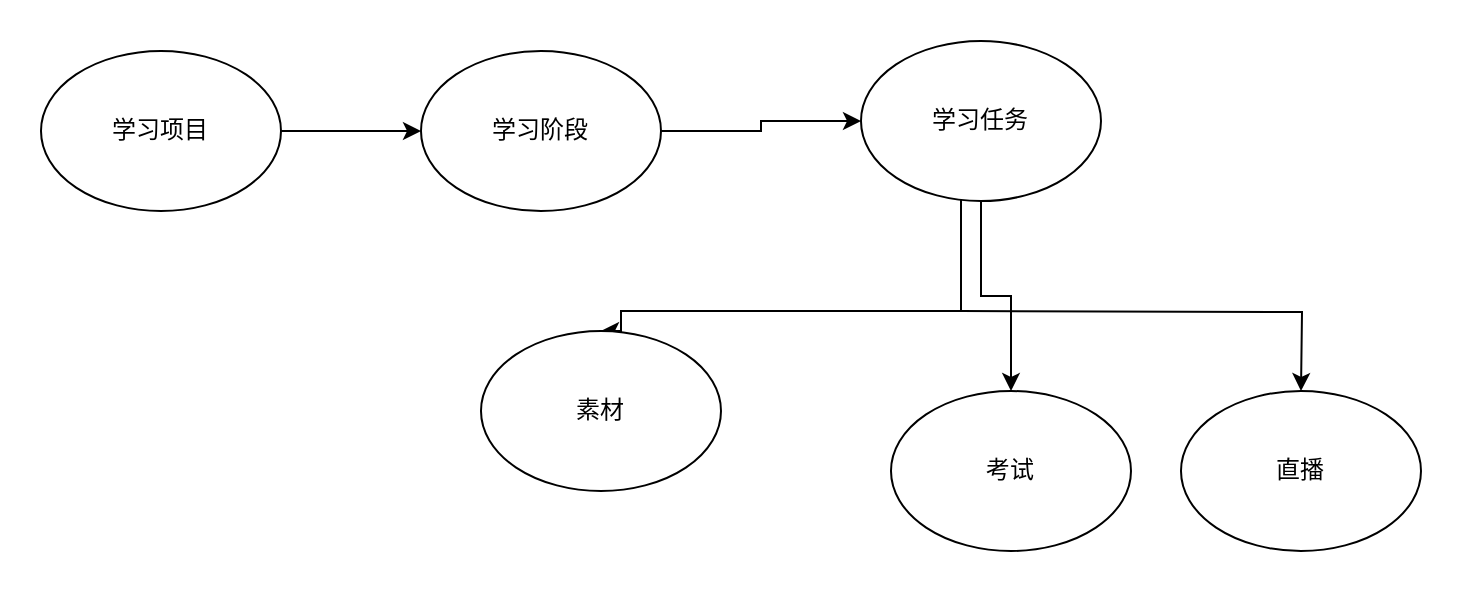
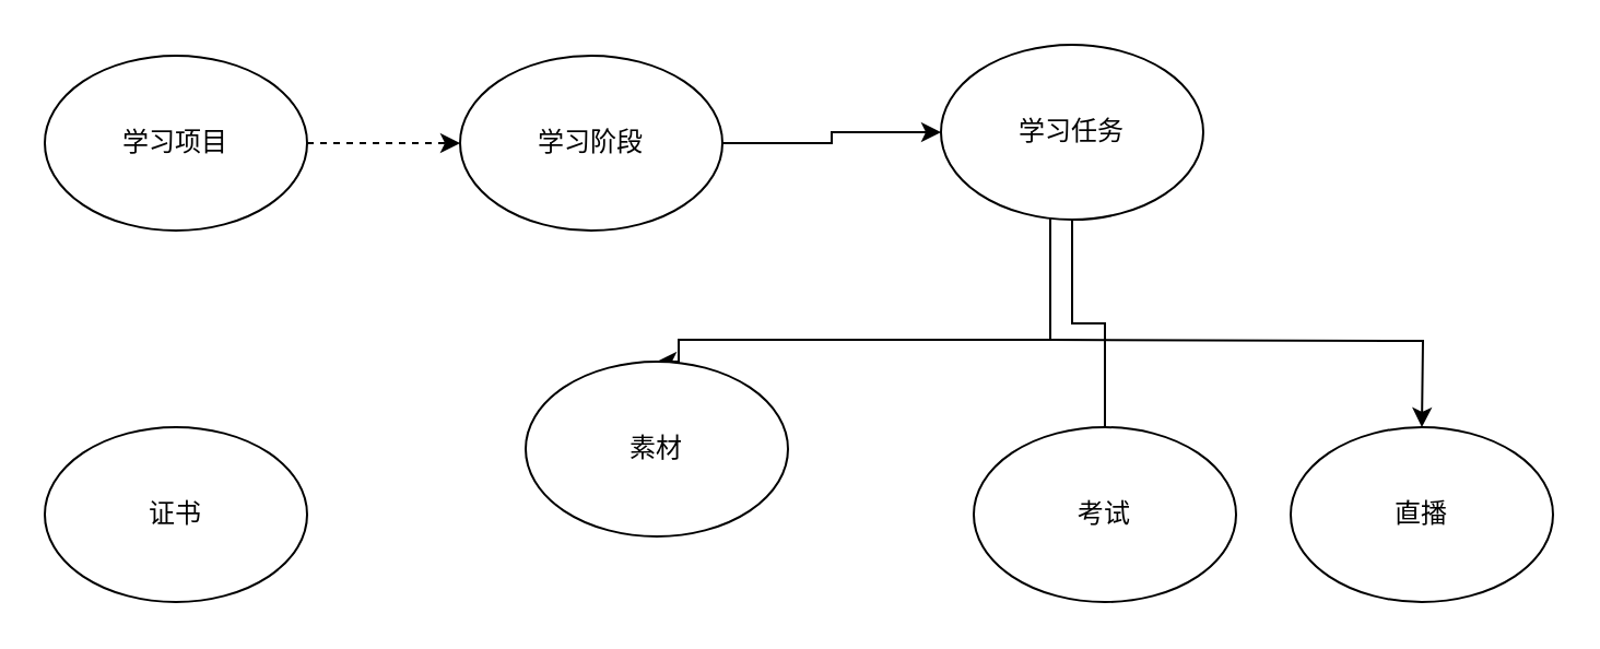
- <mxCell id="2" value="" style="edgeStyle=orthogonalEdgeStyle;rounded=0;orthogonalLoop=1;jettySize=auto;html=1;" edge="1" parent="1" source="3" target="6"><mxGeometry relative="1" as="geometry" /></mxCell>
+ <mxCell id="2" value="" style="edgeStyle=orthogonalEdgeStyle;rounded=0;orthogonalLoop=1;jettySize=auto;html=1;dashed=1;" edge="1" parent="1" source="3" target="6"><mxGeometry relative="1" as="geometry" /></mxCell>
- <mxCell id="7" value="" style="edgeStyle=orthogonalEdgeStyle;rounded=0;orthogonalLoop=1;jettySize=auto;html=1;" edge="1" parent="1" source="10" target="12"><mxGeometry relative="1" as="geometry" /></mxCell>
+ <mxCell id="7" value="" style="edgeStyle=orthogonalEdgeStyle;rounded=0;orthogonalLoop=1;jettySize=auto;html=1;endArrow=none;" edge="1" parent="1" source="10" target="12"><mxGeometry relative="1" as="geometry" /></mxCell>
+ <mxCell id="4" value="证书" style="ellipse;whiteSpace=wrap;html=1;" vertex="1" parent="1"><mxGeometry x="20" y="195" width="120" height="80" as="geometry" /></mxCell>
